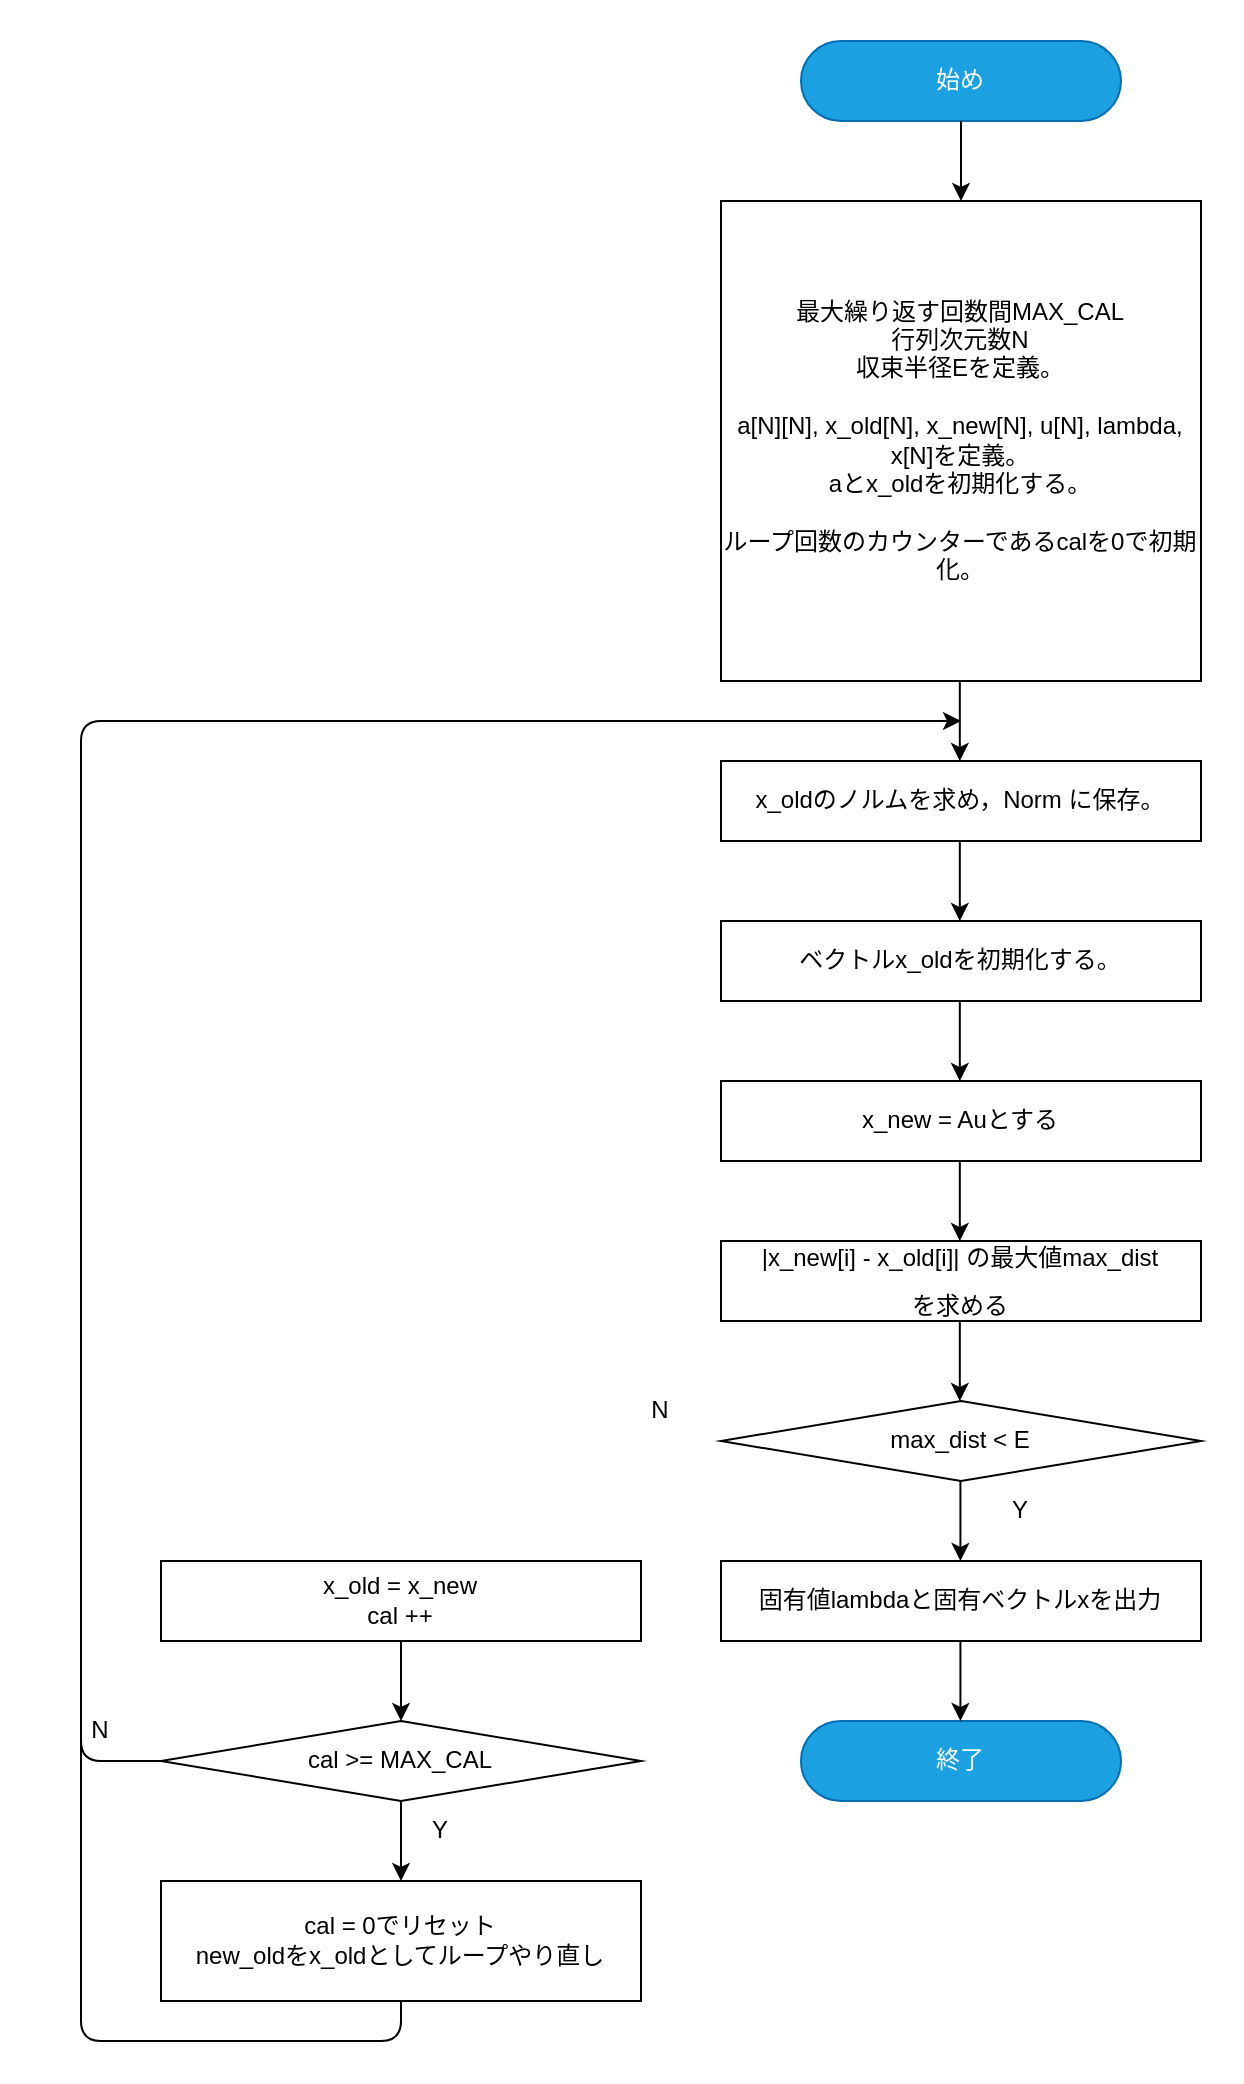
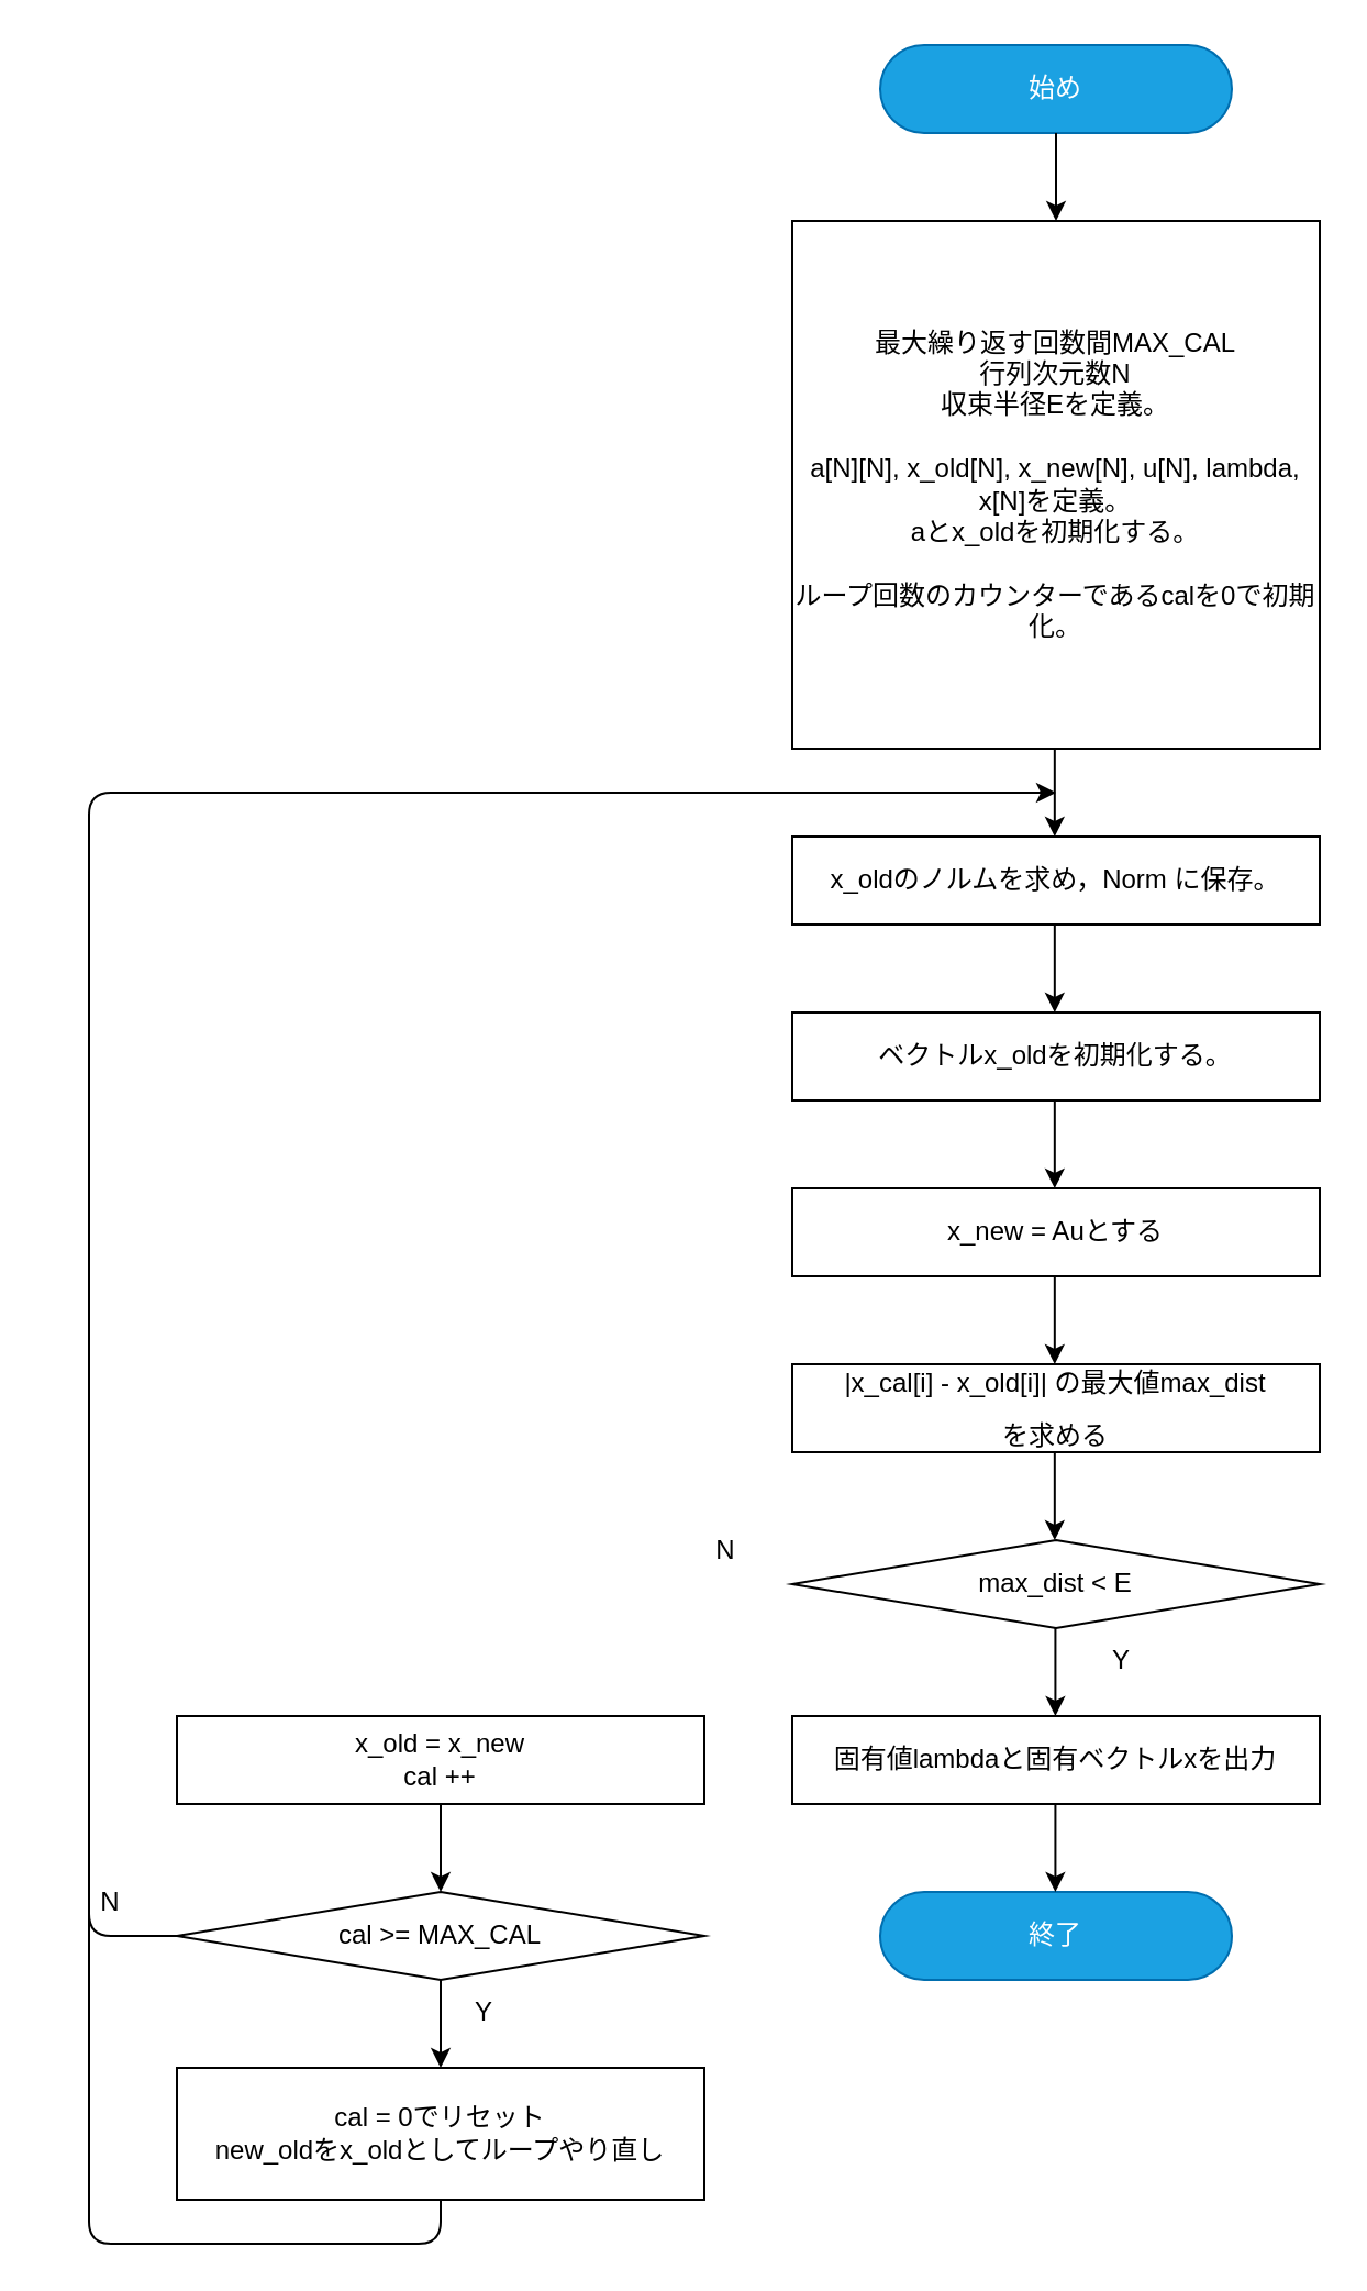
- <mxCell id="6" value="&lt;div style=&quot;font-weight: normal ; line-height: 24px&quot;&gt;|x_new[i] - x_old[i]| の最大値max_dist&lt;/div&gt;&lt;div style=&quot;font-weight: normal ; line-height: 24px&quot;&gt;を求める&lt;br&gt;&lt;/div&gt;" style="rounded=0;whiteSpace=wrap;html=1;" vertex="1" parent="1"><mxGeometry x="360" y="620" width="240" height="40" as="geometry" /></mxCell>
+ <mxCell id="6" value="&lt;div style=&quot;font-weight: normal ; line-height: 24px&quot;&gt;|x_cal[i] - x_old[i]| の最大値max_dist&lt;/div&gt;&lt;div style=&quot;font-weight: normal ; line-height: 24px&quot;&gt;を求める&lt;br&gt;&lt;/div&gt;" style="rounded=0;whiteSpace=wrap;html=1;" vertex="1" parent="1"><mxGeometry x="360" y="620" width="240" height="40" as="geometry" /></mxCell>
